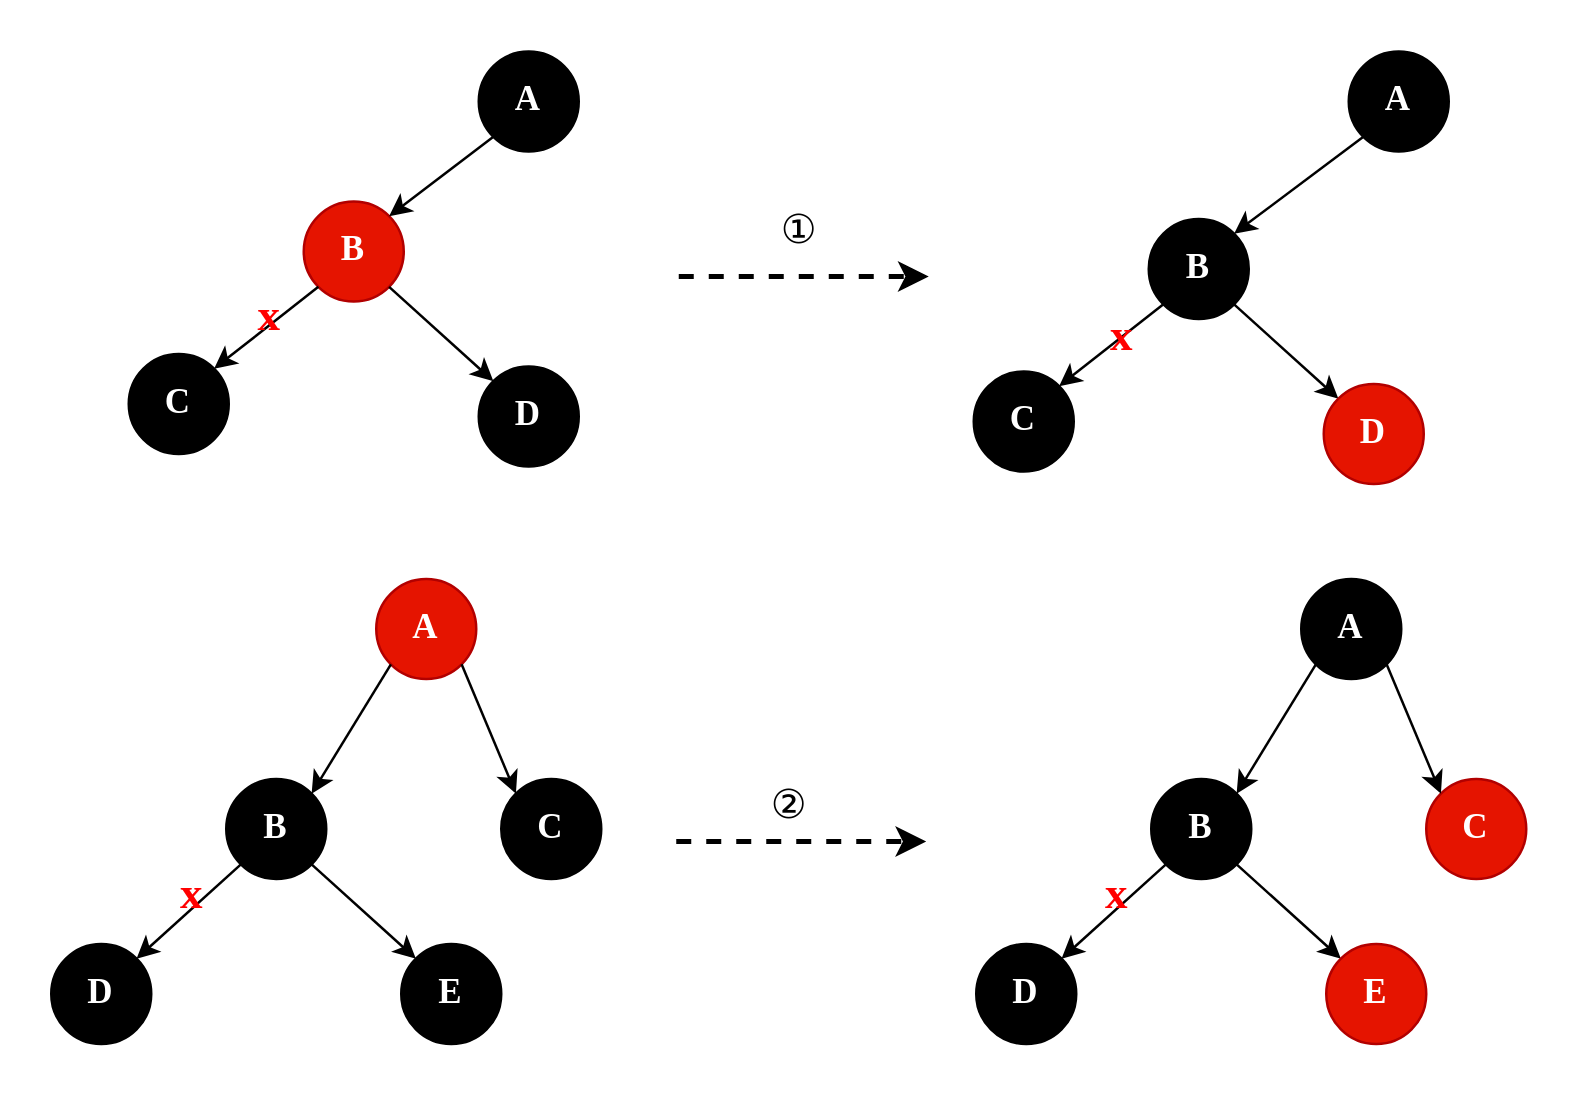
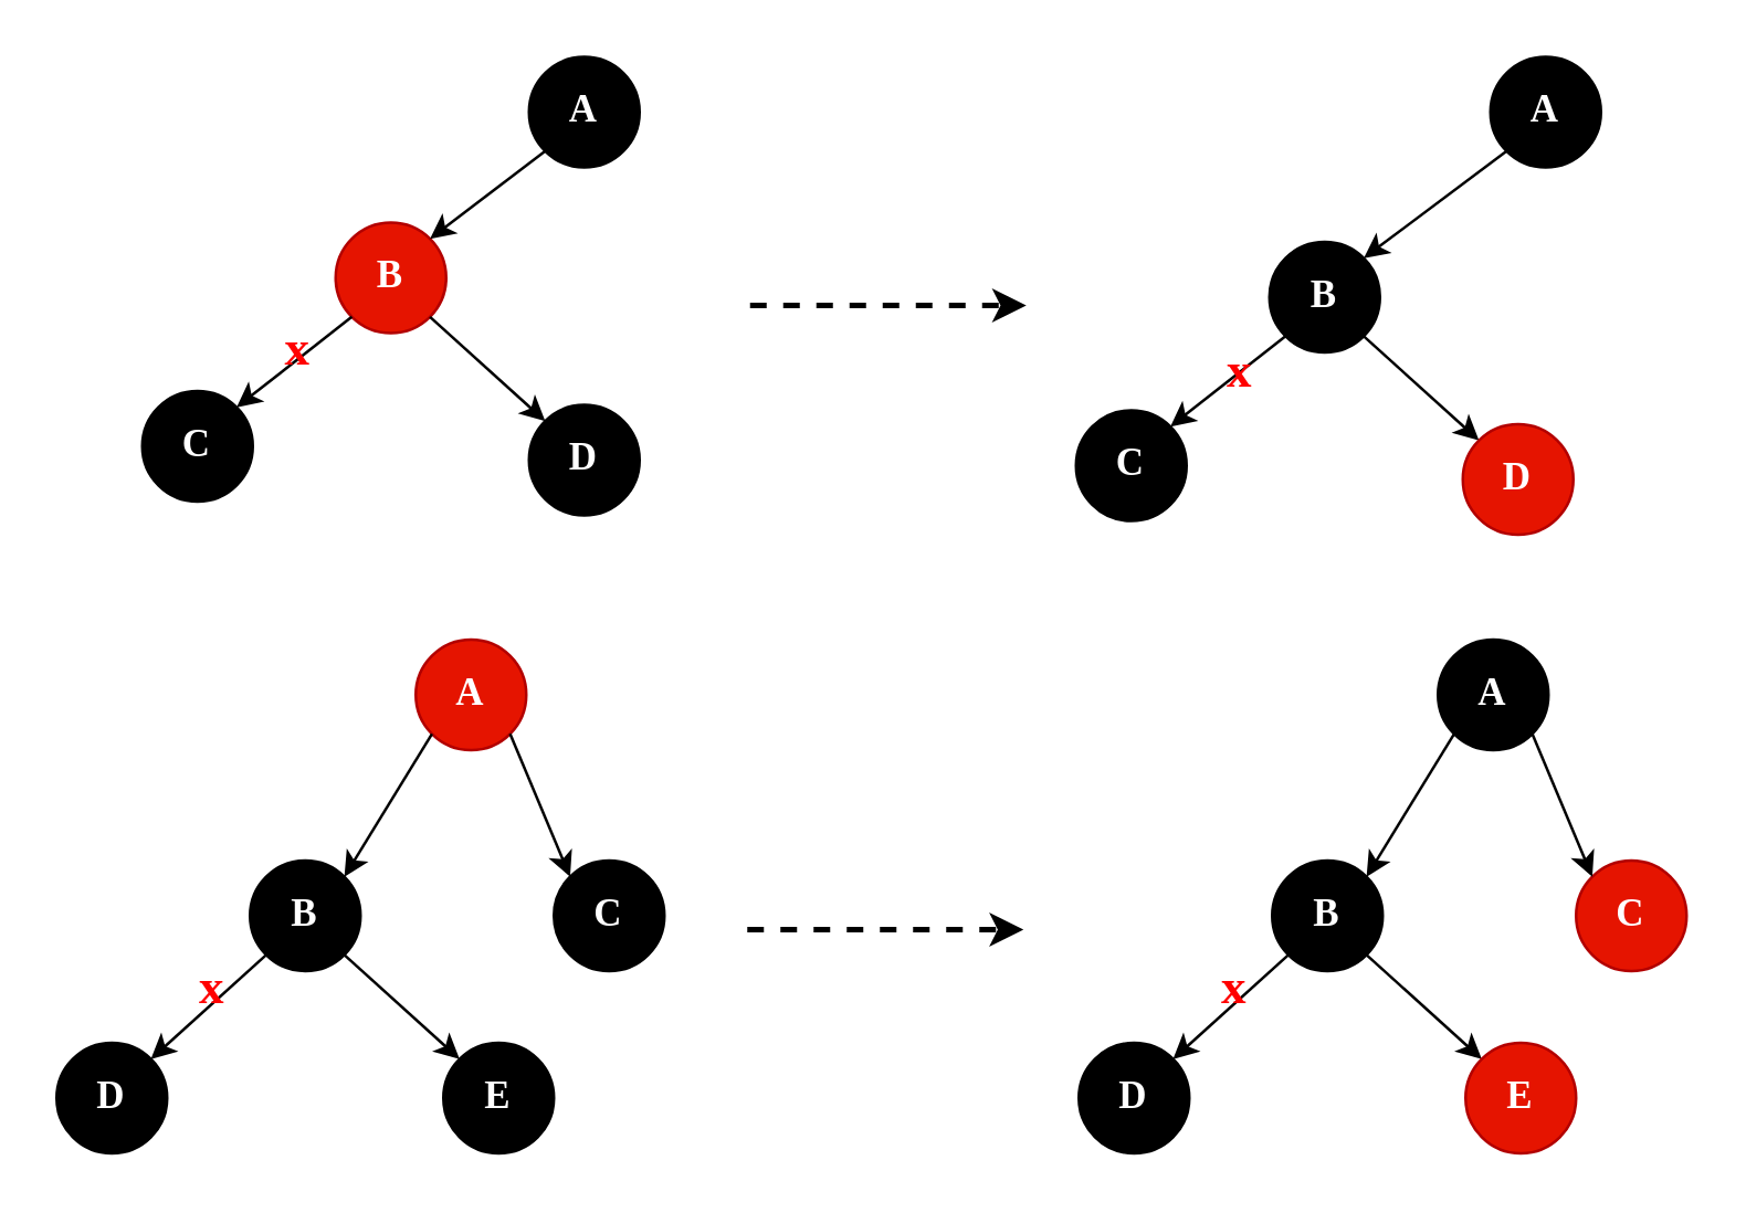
- <mxCell id="40" value="&lt;font style=&quot;font-size: 16px;&quot;&gt;①&lt;/font&gt;" style="text;html=1;align=center;verticalAlign=middle;resizable=0;points=[];autosize=1;strokeColor=none;fillColor=none;" vertex="1" parent="1"><mxGeometry x="299" y="76" width="40" height="30" as="geometry" /></mxCell>
- <mxCell id="41" value="&lt;font style=&quot;font-size: 16px;&quot;&gt;②&lt;/font&gt;" style="text;html=1;align=center;verticalAlign=middle;resizable=0;points=[];autosize=1;strokeColor=none;fillColor=none;" vertex="1" parent="1"><mxGeometry x="295" y="306" width="40" height="30" as="geometry" /></mxCell>
